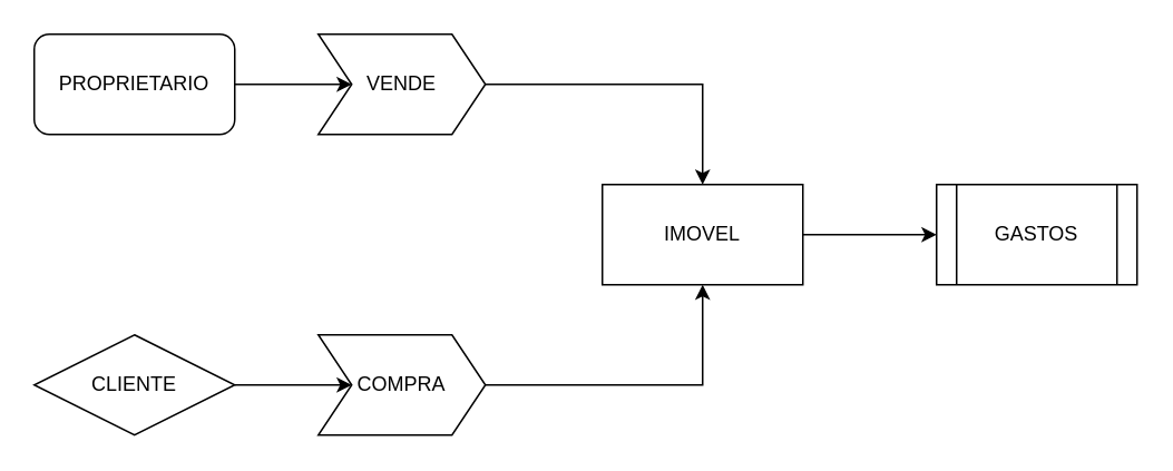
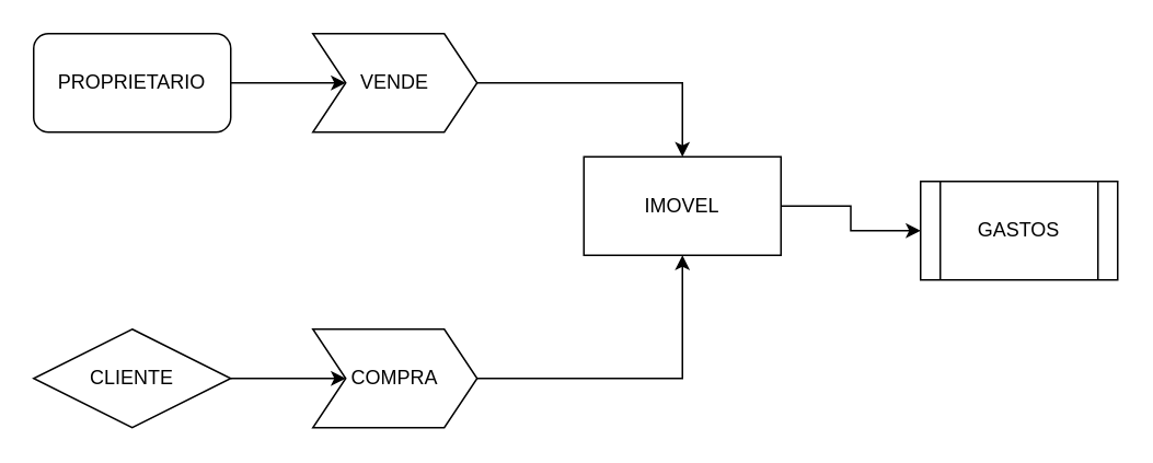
- <mxCell id="3" value="IMOVEL" style="rounded=0;whiteSpace=wrap;html=1;" parent="1" vertex="1"><mxGeometry x="360" y="110" width="120" height="60" as="geometry" /></mxCell>
+ <mxCell id="3" value="IMOVEL" style="rounded=0;whiteSpace=wrap;html=1;" parent="1" vertex="1"><mxGeometry x="355" y="95" width="120" height="60" as="geometry" /></mxCell>
